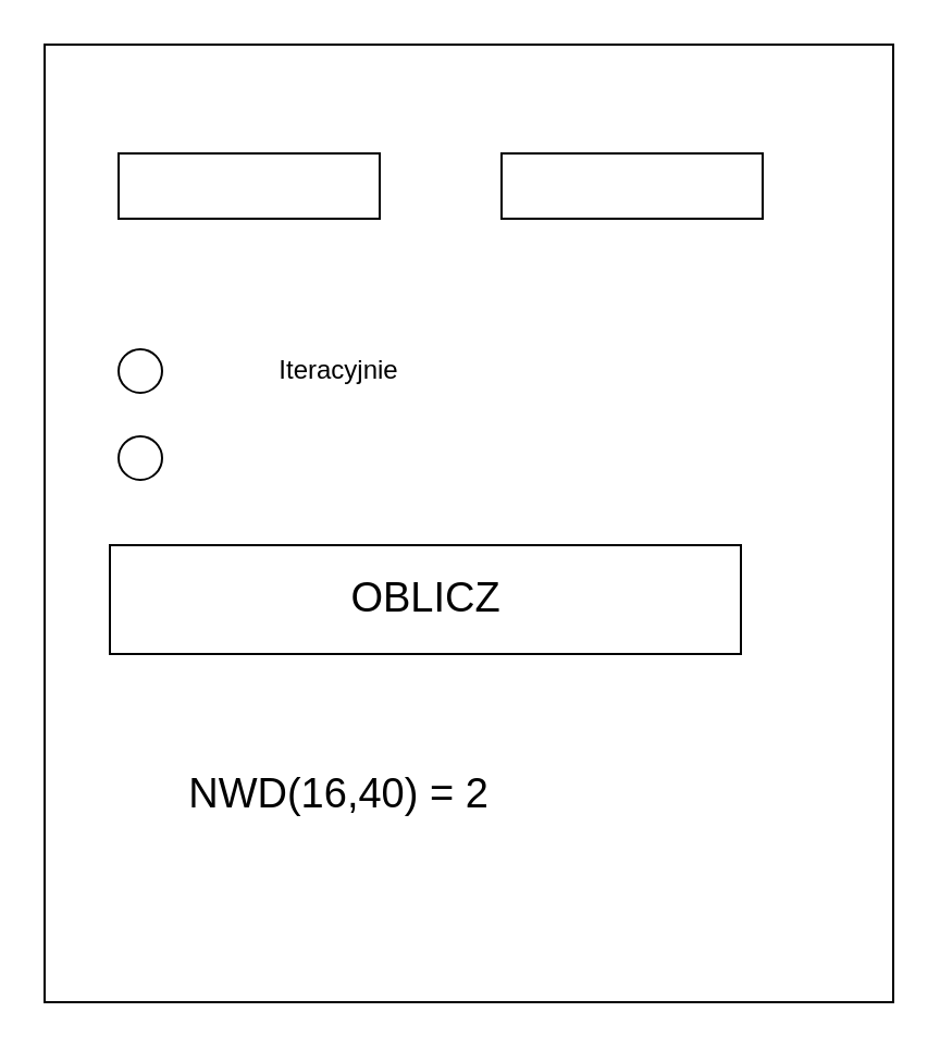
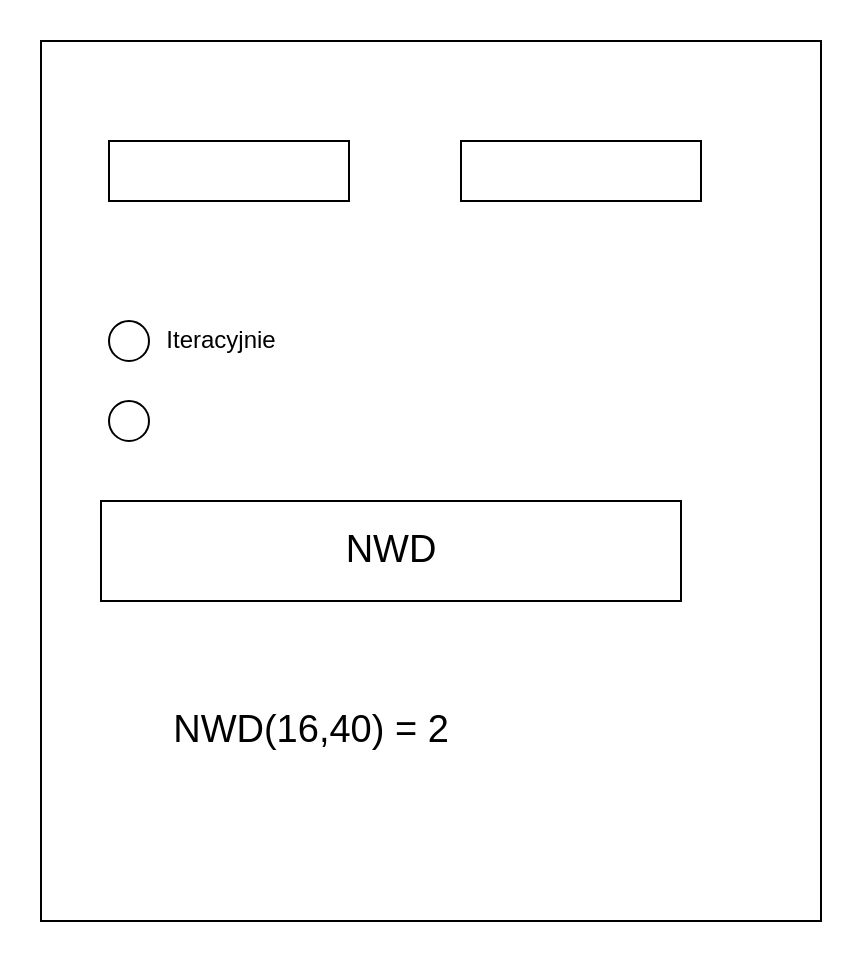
- <mxCell id="7" value="Iteracyjnie" style="text;html=1;resizable=0;autosize=1;align=center;verticalAlign=middle;points=[];fillColor=none;strokeColor=none;rounded=0;" vertex="1" parent="1"><mxGeometry x="120" y="160" width="70" height="20" as="geometry" /></mxCell>
+ <mxCell id="7" value="Iteracyjnie" style="text;html=1;resizable=0;autosize=1;align=center;verticalAlign=middle;points=[];fillColor=none;strokeColor=none;rounded=0;" vertex="1" parent="1"><mxGeometry x="75" y="160" width="70" height="20" as="geometry" /></mxCell>
- <mxCell id="10" value="OBLICZ" style="text;html=1;resizable=0;autosize=1;align=center;verticalAlign=middle;points=[];fillColor=none;strokeColor=none;rounded=0;fontSize=19;" vertex="1" parent="1"><mxGeometry x="155" y="260" width="80" height="30" as="geometry" /></mxCell>
+ <mxCell id="10" value="NWD" style="text;html=1;resizable=0;autosize=1;align=center;verticalAlign=middle;points=[];fillColor=none;strokeColor=none;rounded=0;fontSize=19;" vertex="1" parent="1"><mxGeometry x="155" y="260" width="80" height="30" as="geometry" /></mxCell>
